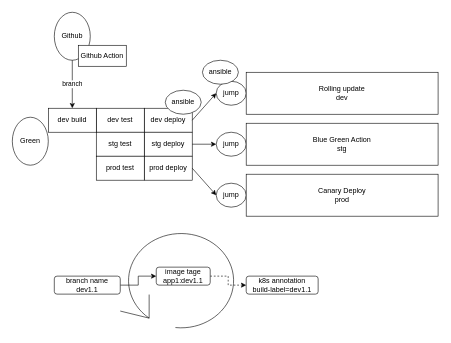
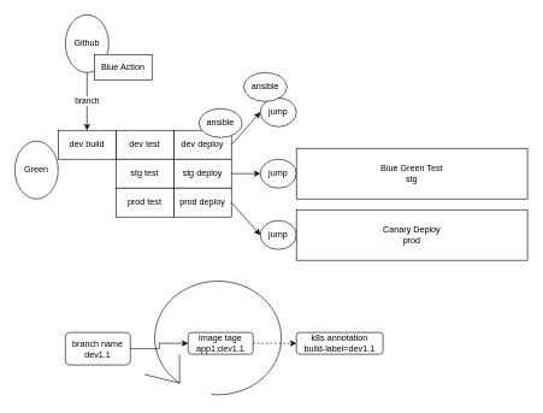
- <mxCell id="27" value="Github Action" style="rounded=0;whiteSpace=wrap;html=1;" vertex="1" parent="1"><mxGeometry x="130" y="75" width="80" height="35" as="geometry" /></mxCell>
+ <mxCell id="27" value="Blue Action" style="rounded=0;whiteSpace=wrap;html=1;" vertex="1" parent="1"><mxGeometry x="130" y="75" width="80" height="35" as="geometry" /></mxCell>
- <mxCell id="6" value="Rolling update&lt;br&gt;dev" style="rounded=0;whiteSpace=wrap;html=1;" vertex="1" parent="1"><mxGeometry x="410" y="120" width="320" height="70" as="geometry" /></mxCell>
- <mxCell id="7" value="Blue Green Action&lt;br&gt;stg" style="rounded=0;whiteSpace=wrap;html=1;" vertex="1" parent="1"><mxGeometry x="410" y="205" width="320" height="70" as="geometry" /></mxCell>
+ <mxCell id="7" value="Blue Green Test&lt;br&gt;stg" style="rounded=0;whiteSpace=wrap;html=1;" vertex="1" parent="1"><mxGeometry x="410" y="205" width="320" height="70" as="geometry" /></mxCell>
- <mxCell id="25" value="image tage&lt;br&gt;app1:dev1.1" style="rounded=1;whiteSpace=wrap;html=1;" vertex="1" parent="1"><mxGeometry x="260" y="445" width="90" height="30" as="geometry" /></mxCell>
+ <mxCell id="25" value="image tage&lt;br&gt;app1:dev1.1" style="rounded=1;whiteSpace=wrap;html=1;" vertex="1" parent="1"><mxGeometry x="260" y="460" width="90" height="30" as="geometry" /></mxCell>
- <mxCell id="23" value="branch name&lt;br&gt;dev1.1" style="rounded=1;whiteSpace=wrap;html=1;" vertex="1" parent="1"><mxGeometry x="90" y="460" width="110" height="30" as="geometry" /></mxCell>
+ <mxCell id="23" value="branch name&lt;br&gt;dev1.1" style="rounded=1;whiteSpace=wrap;html=1;" vertex="1" parent="1"><mxGeometry x="90" y="460" width="90" height="45" as="geometry" /></mxCell>
